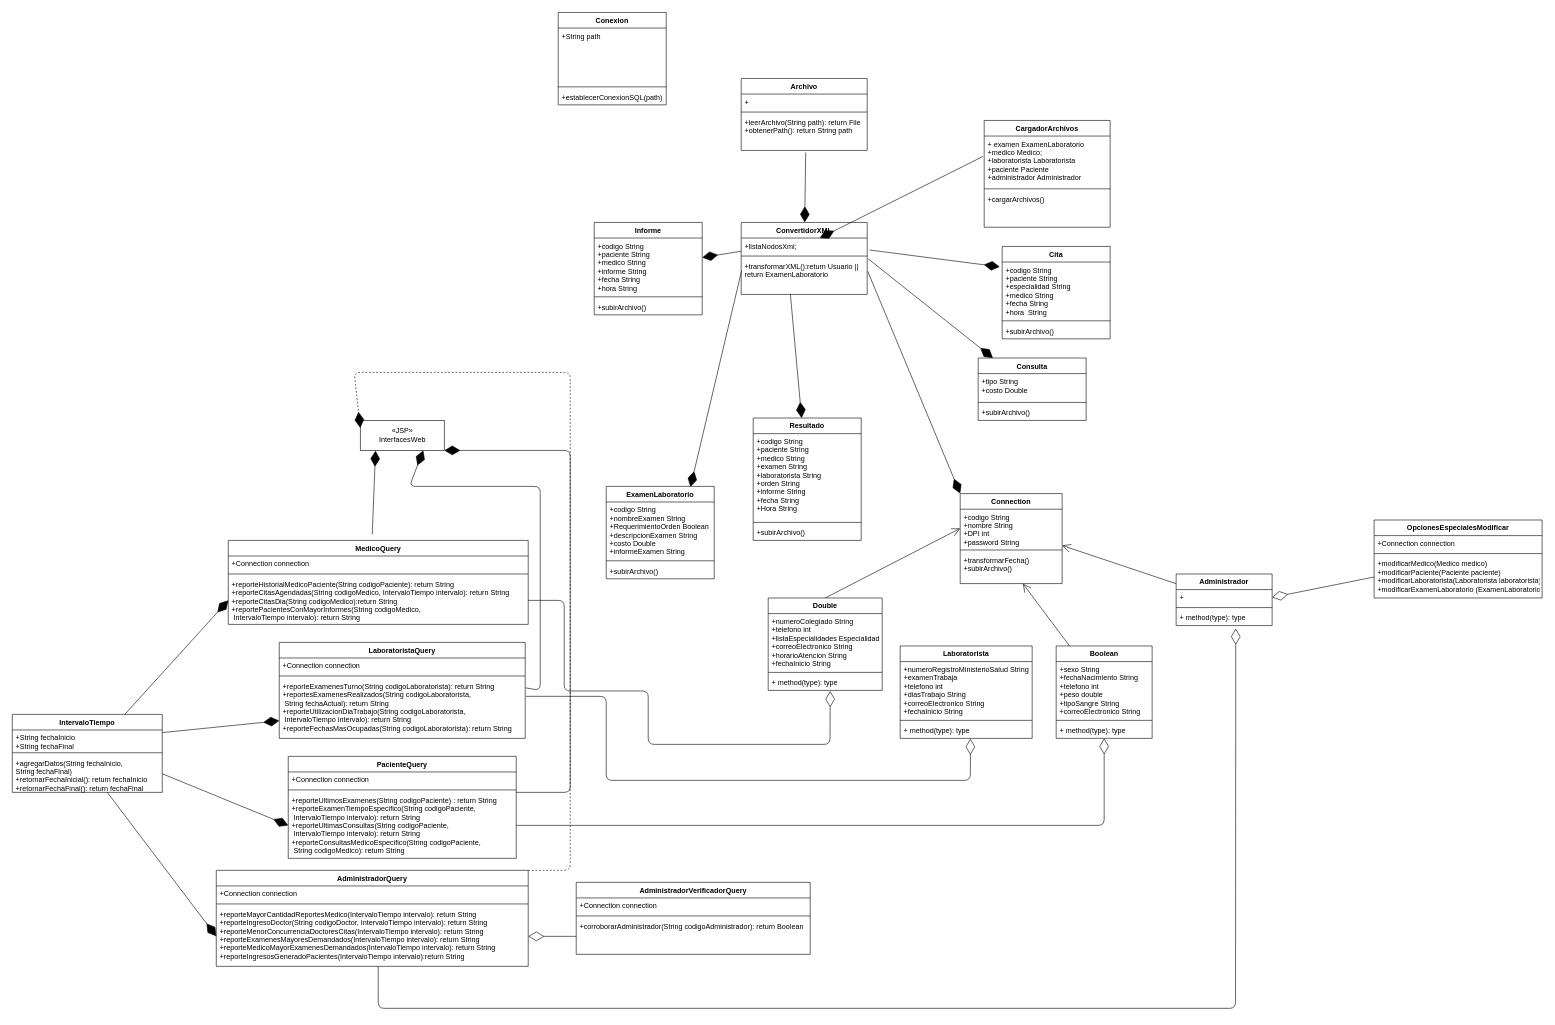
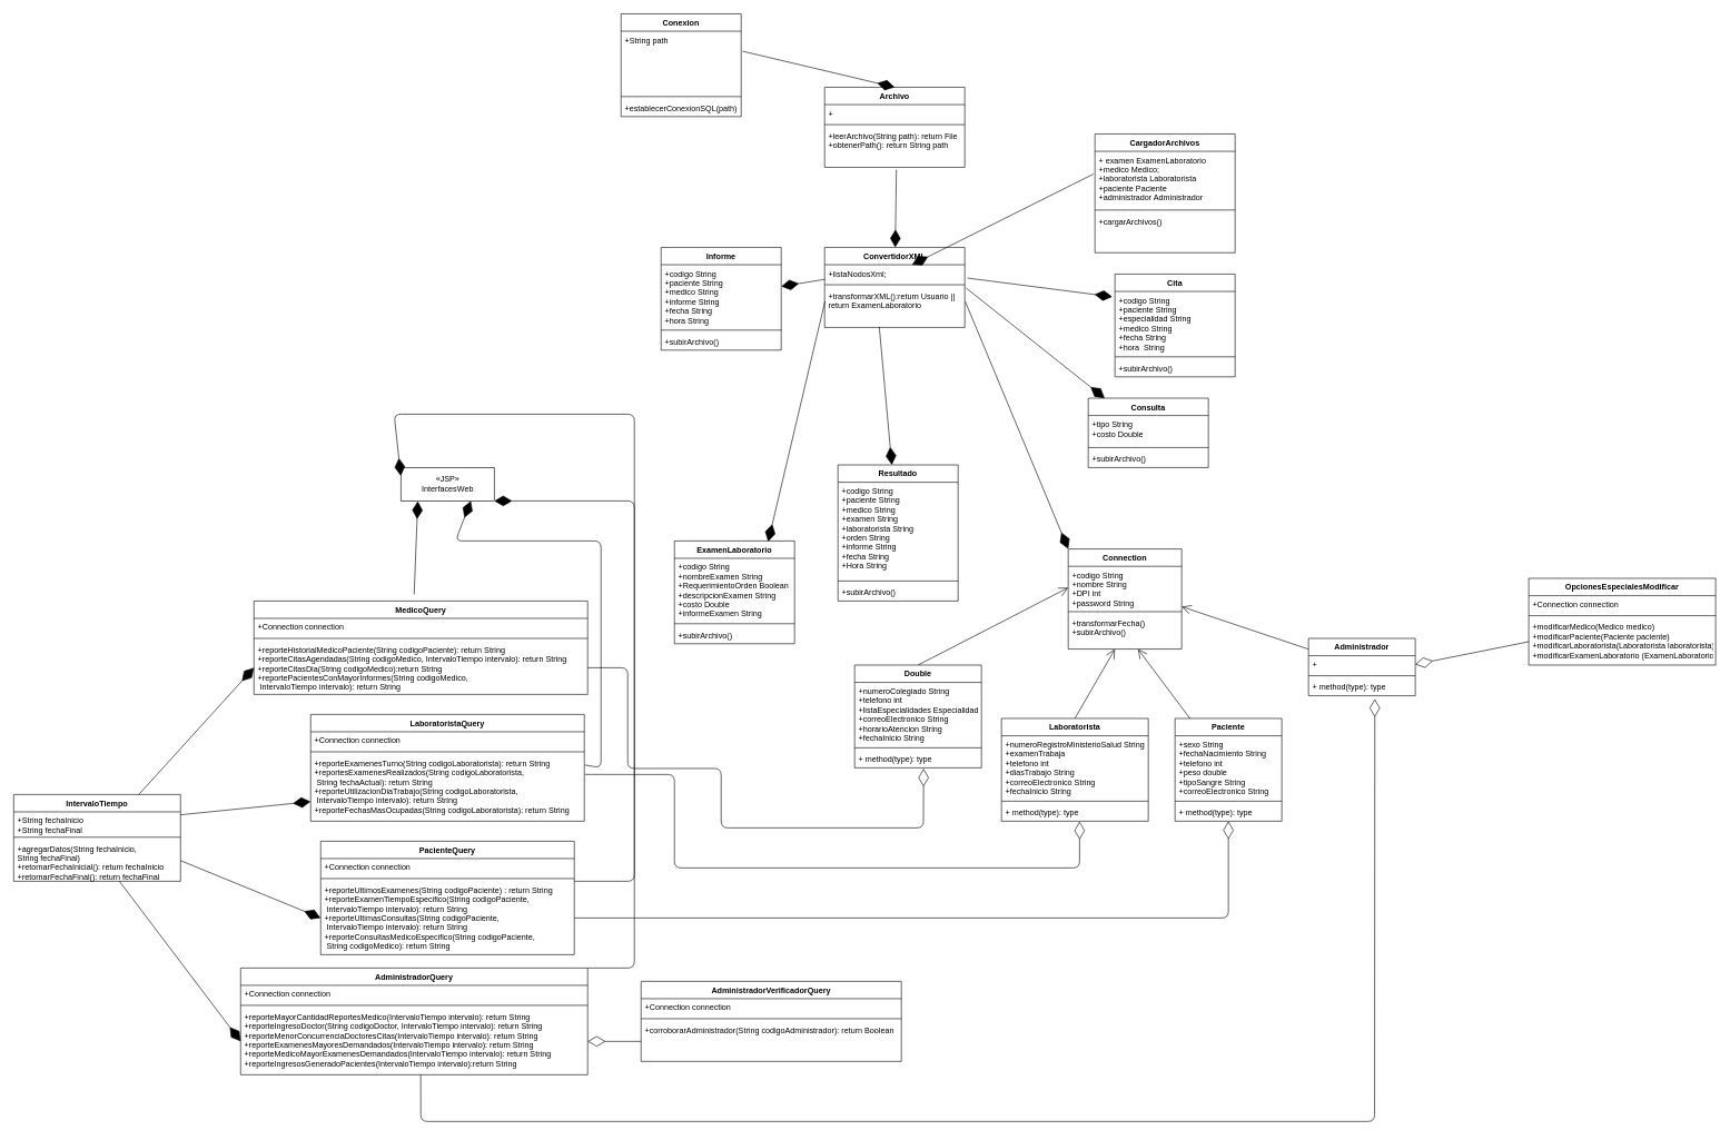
+ <mxCell id="109" value="" style="endArrow=diamondThin;endFill=1;endSize=24;html=1;entryX=0.5;entryY=0;entryDx=0;entryDy=0;exitX=1.011;exitY=0.319;exitDx=0;exitDy=0;exitPerimeter=0;" parent="1" source="111" target="81" edge="1"><mxGeometry width="160" relative="1" as="geometry"><mxPoint x="1245.63" y="460.7" as="sourcePoint" /><mxPoint x="1160.4" y="820.924" as="targetPoint" /></mxGeometry></mxCell>
- <mxCell id="75" value="" style="endArrow=diamondThin;endFill=1;endSize=24;html=1;entryX=0;entryY=0.25;entryDx=0;entryDy=0;exitX=1;exitY=0;exitDx=0;exitDy=0;dashed=1;" parent="1" source="15" target="71" edge="1"><mxGeometry width="160" relative="1" as="geometry"><mxPoint x="1120" y="1130" as="sourcePoint" /><mxPoint x="1280" y="1130" as="targetPoint" /><Array as="points"><mxPoint x="950" y="1450" /><mxPoint x="950" y="620" /><mxPoint x="590" y="620" /></Array></mxGeometry></mxCell>
+ <mxCell id="75" value="" style="endArrow=diamondThin;endFill=1;endSize=24;html=1;entryX=0;entryY=0.25;entryDx=0;entryDy=0;exitX=1;exitY=0;exitDx=0;exitDy=0;" parent="1" source="15" target="71" edge="1"><mxGeometry width="160" relative="1" as="geometry"><mxPoint x="1120" y="1130" as="sourcePoint" /><mxPoint x="1280" y="1130" as="targetPoint" /><Array as="points"><mxPoint x="950" y="1450" /><mxPoint x="950" y="620" /><mxPoint x="590" y="620" /></Array></mxGeometry></mxCell>
+ <mxCell id="3" value="" style="endArrow=open;endFill=1;endSize=12;html=1;exitX=0.5;exitY=0;exitDx=0;exitDy=0;" parent="1" source="36" target="70" edge="1"><mxGeometry width="160" relative="1" as="geometry"><mxPoint x="1620" y="1046" as="sourcePoint" /><mxPoint x="1780" y="1046" as="targetPoint" /></mxGeometry></mxCell>
- <mxCell id="40" value="Boolean" style="swimlane;fontStyle=1;align=center;verticalAlign=top;childLayout=stackLayout;horizontal=1;startSize=26;horizontalStack=0;resizeParent=1;resizeParentMax=0;resizeLast=0;collapsible=1;marginBottom=0;" parent="1" vertex="1"><mxGeometry x="1760" y="1076" width="160" height="154" as="geometry" /></mxCell>
+ <mxCell id="40" value="Paciente" style="swimlane;fontStyle=1;align=center;verticalAlign=top;childLayout=stackLayout;horizontal=1;startSize=26;horizontalStack=0;resizeParent=1;resizeParentMax=0;resizeLast=0;collapsible=1;marginBottom=0;" parent="1" vertex="1"><mxGeometry x="1760" y="1076" width="160" height="154" as="geometry" /></mxCell>
